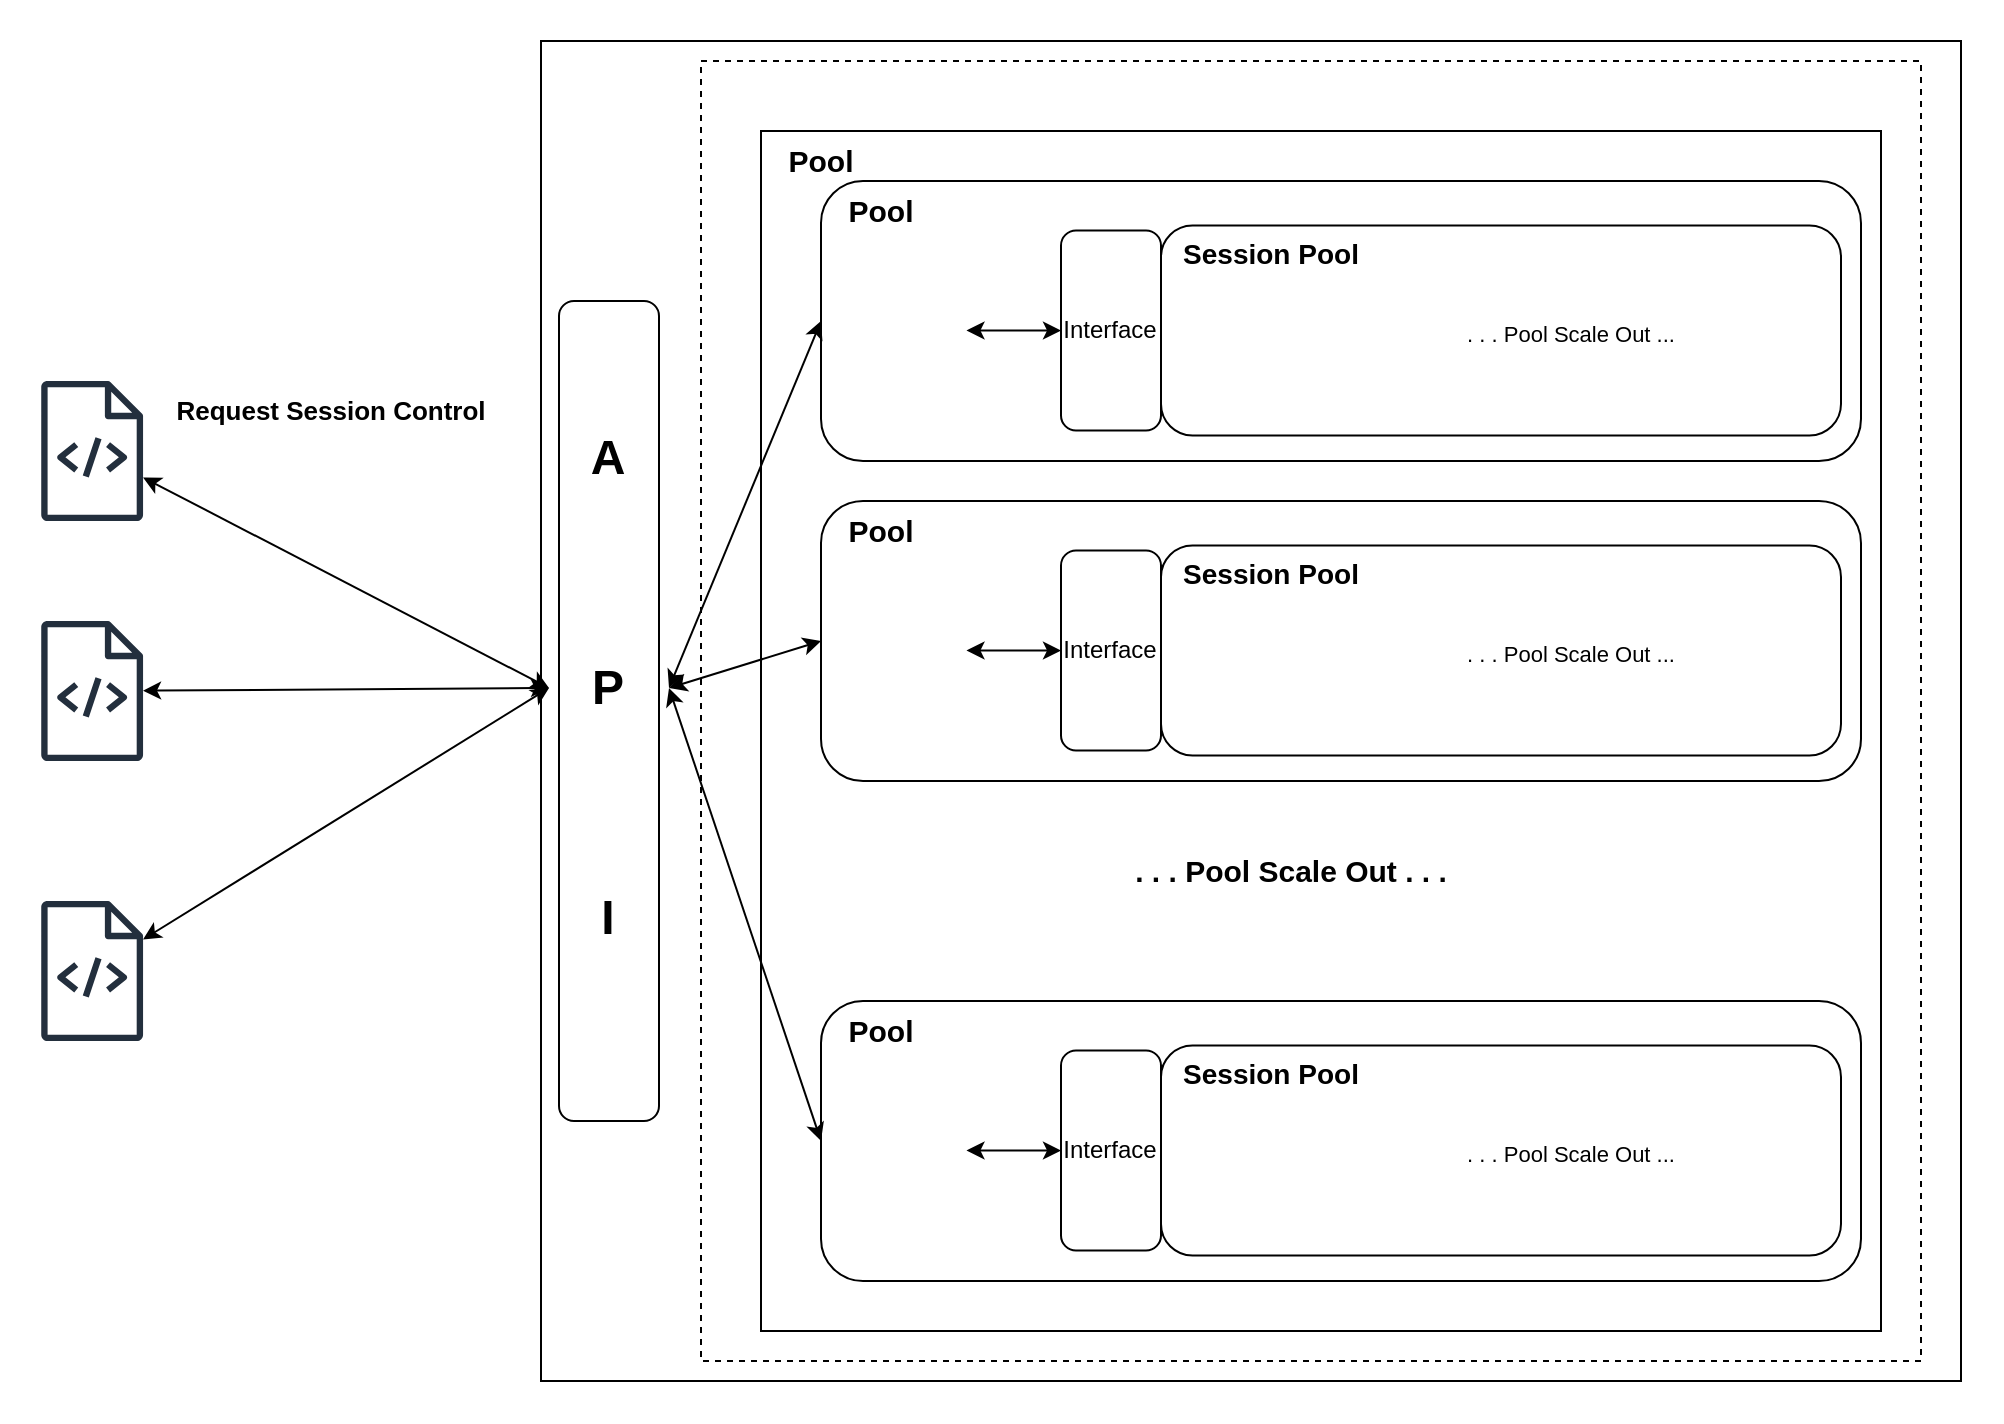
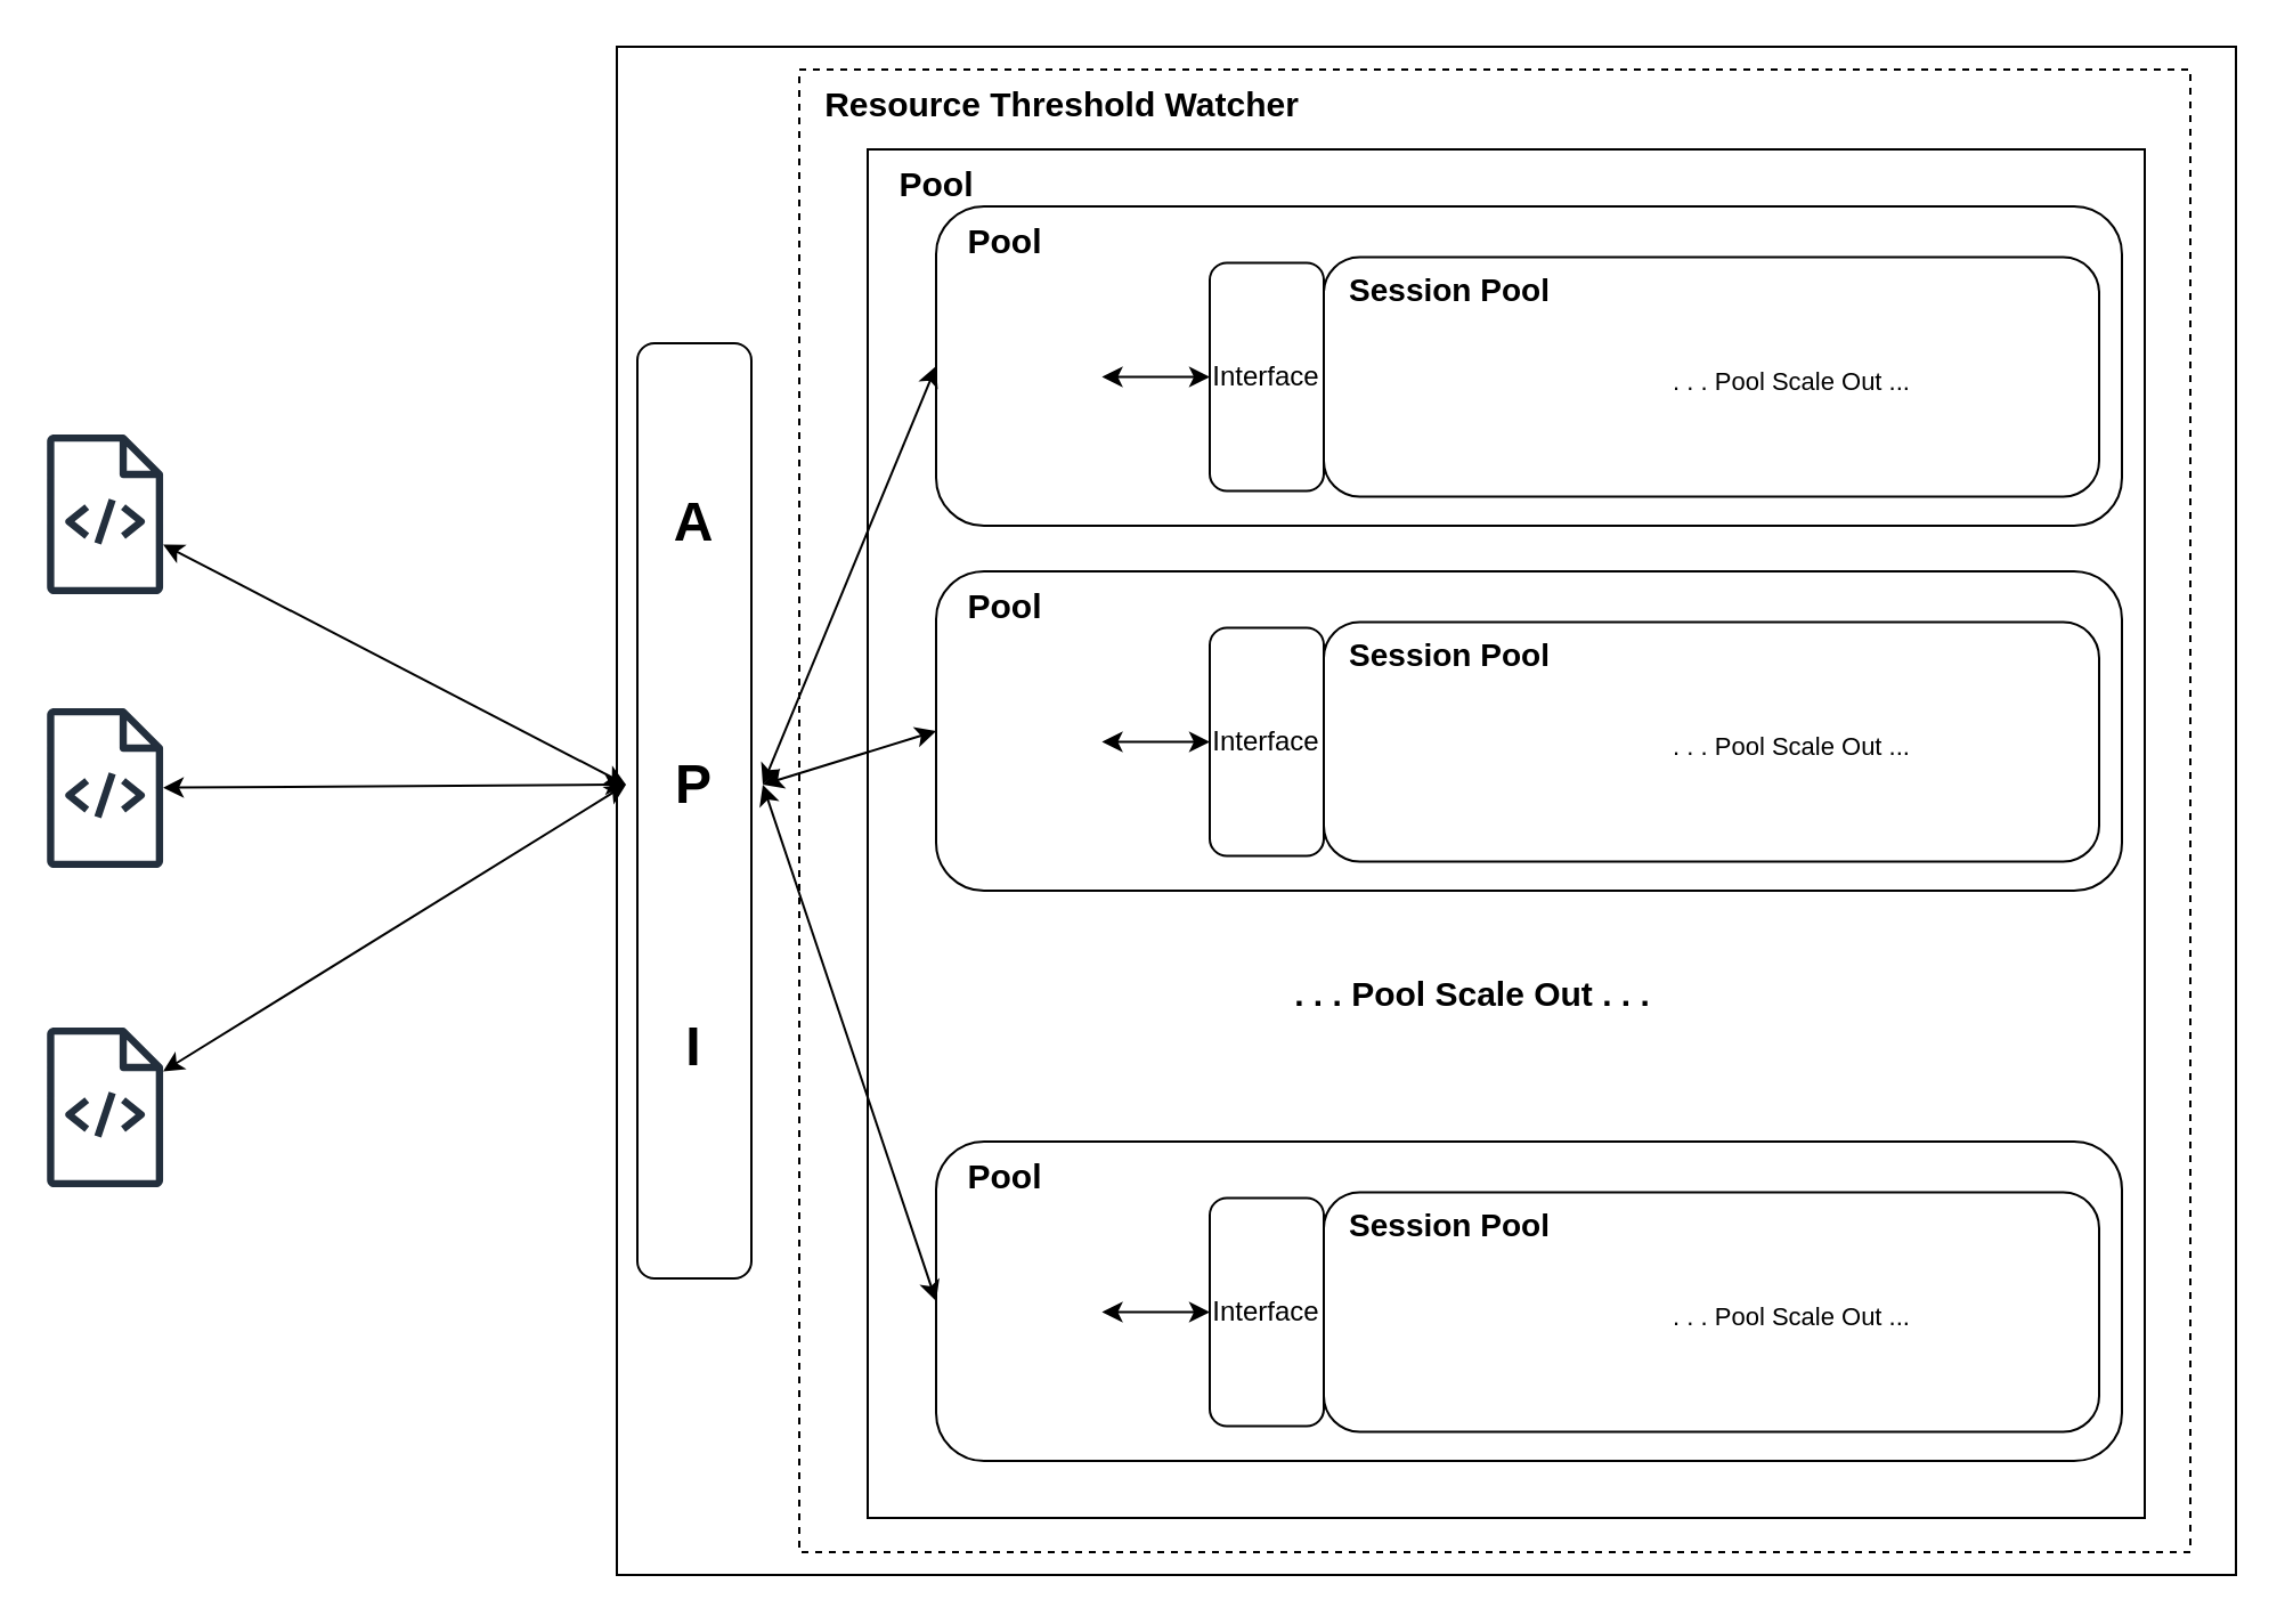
+ <mxCell id="52" value="&lt;b&gt;&lt;font style=&quot;font-size: 15px;&quot;&gt;Resource Threshold Watcher&lt;/font&gt;&lt;/b&gt;" style="text;html=1;align=center;verticalAlign=middle;resizable=0;points=[];autosize=1;strokeColor=none;fillColor=none;" vertex="1" parent="1"><mxGeometry x="350" y="30" width="230" height="30" as="geometry" /></mxCell>
- <mxCell id="9" value="&lt;b&gt;&lt;font style=&quot;font-size: 13px;&quot;&gt;Request Session Control&lt;/font&gt;&lt;/b&gt;" style="text;html=1;align=center;verticalAlign=middle;resizable=0;points=[];autosize=1;fillColor=#ffffff;strokeColor=none;" parent="1" vertex="1"><mxGeometry x="75" y="190" width="180" height="30" as="geometry" /></mxCell>
